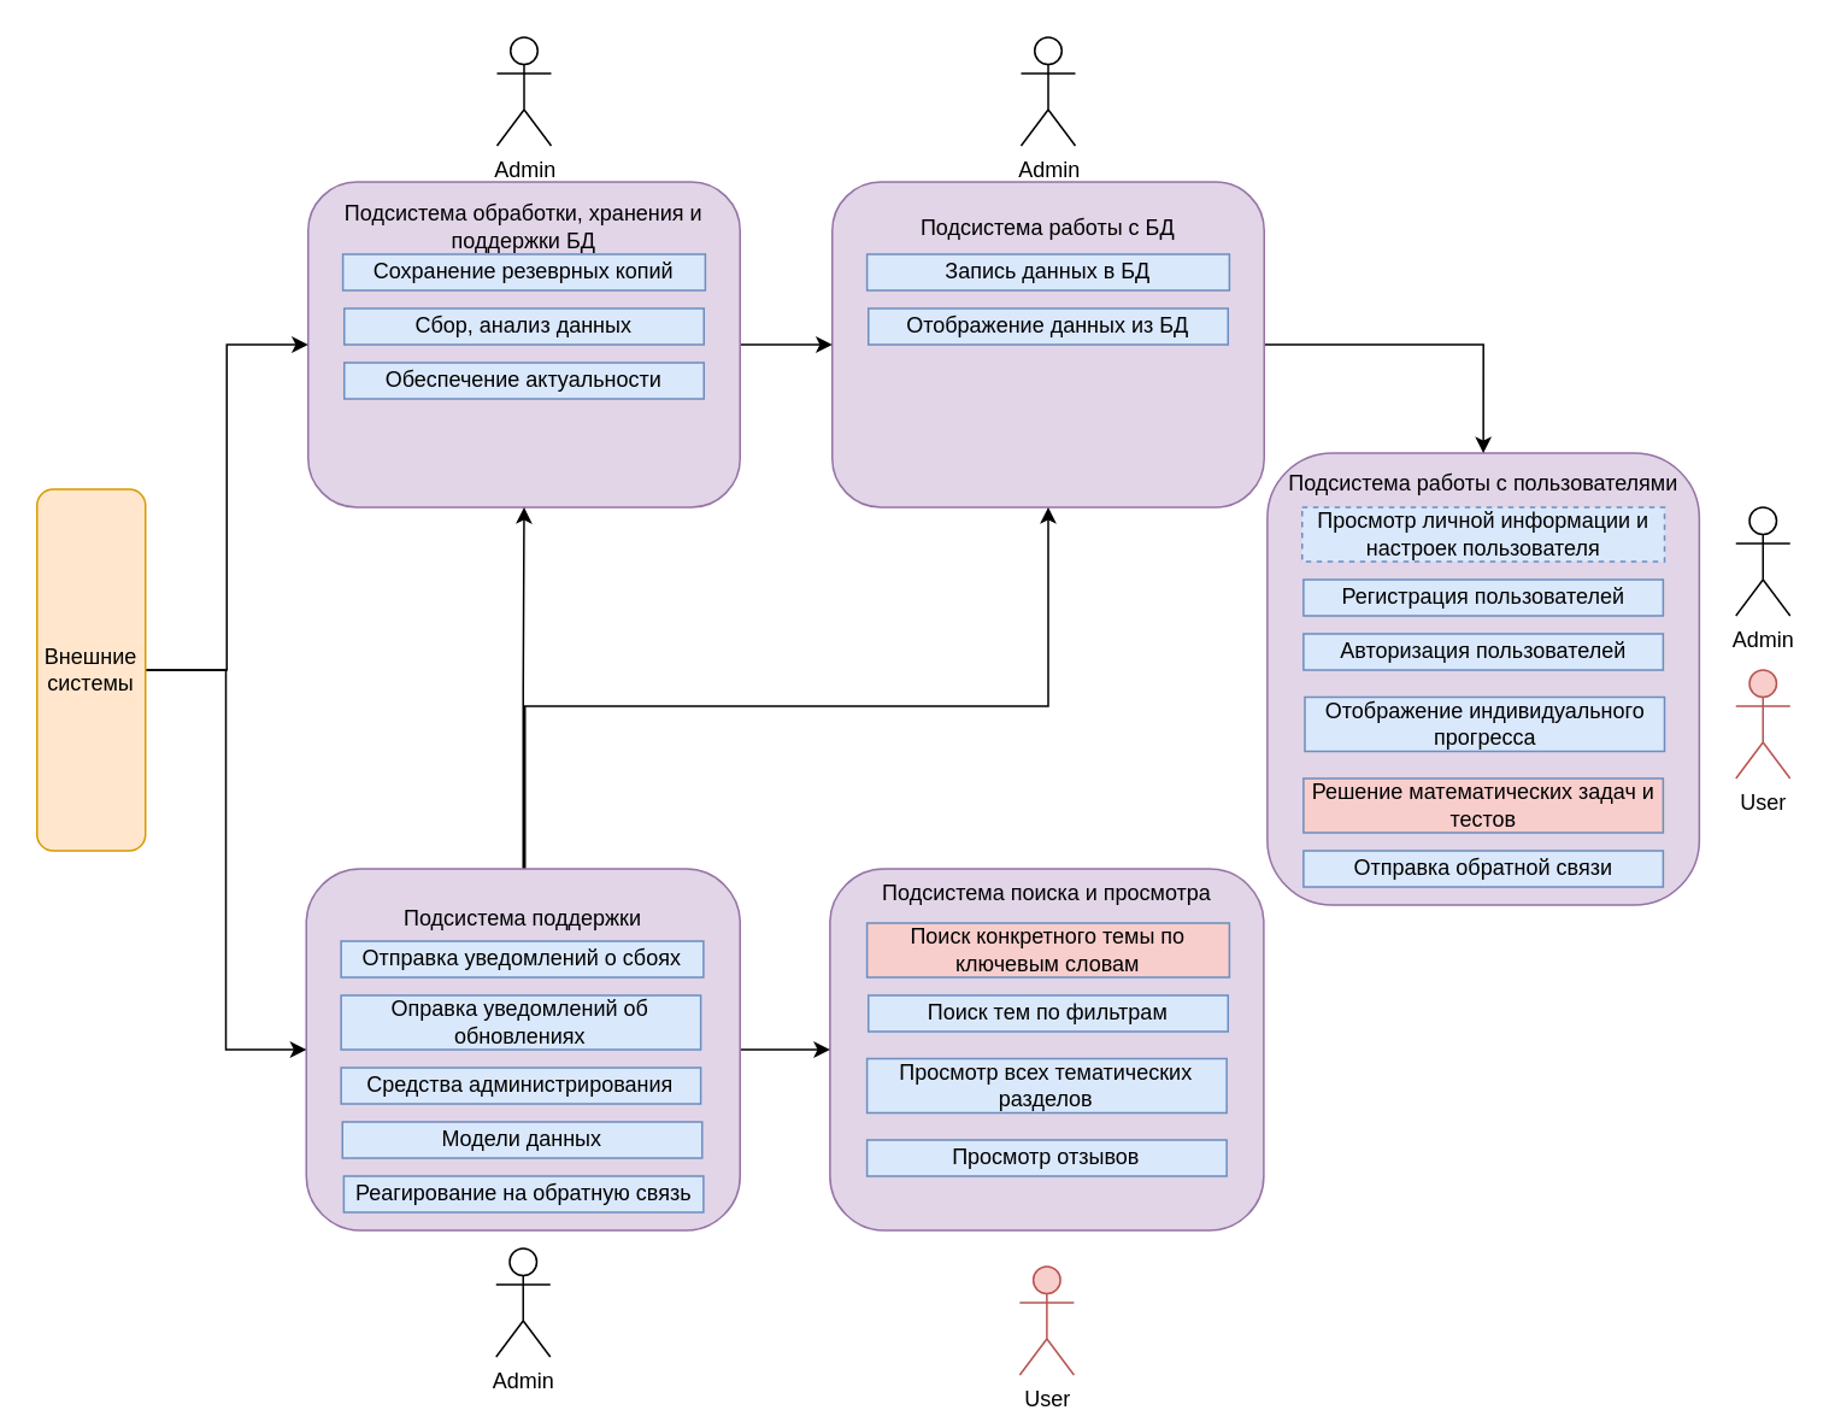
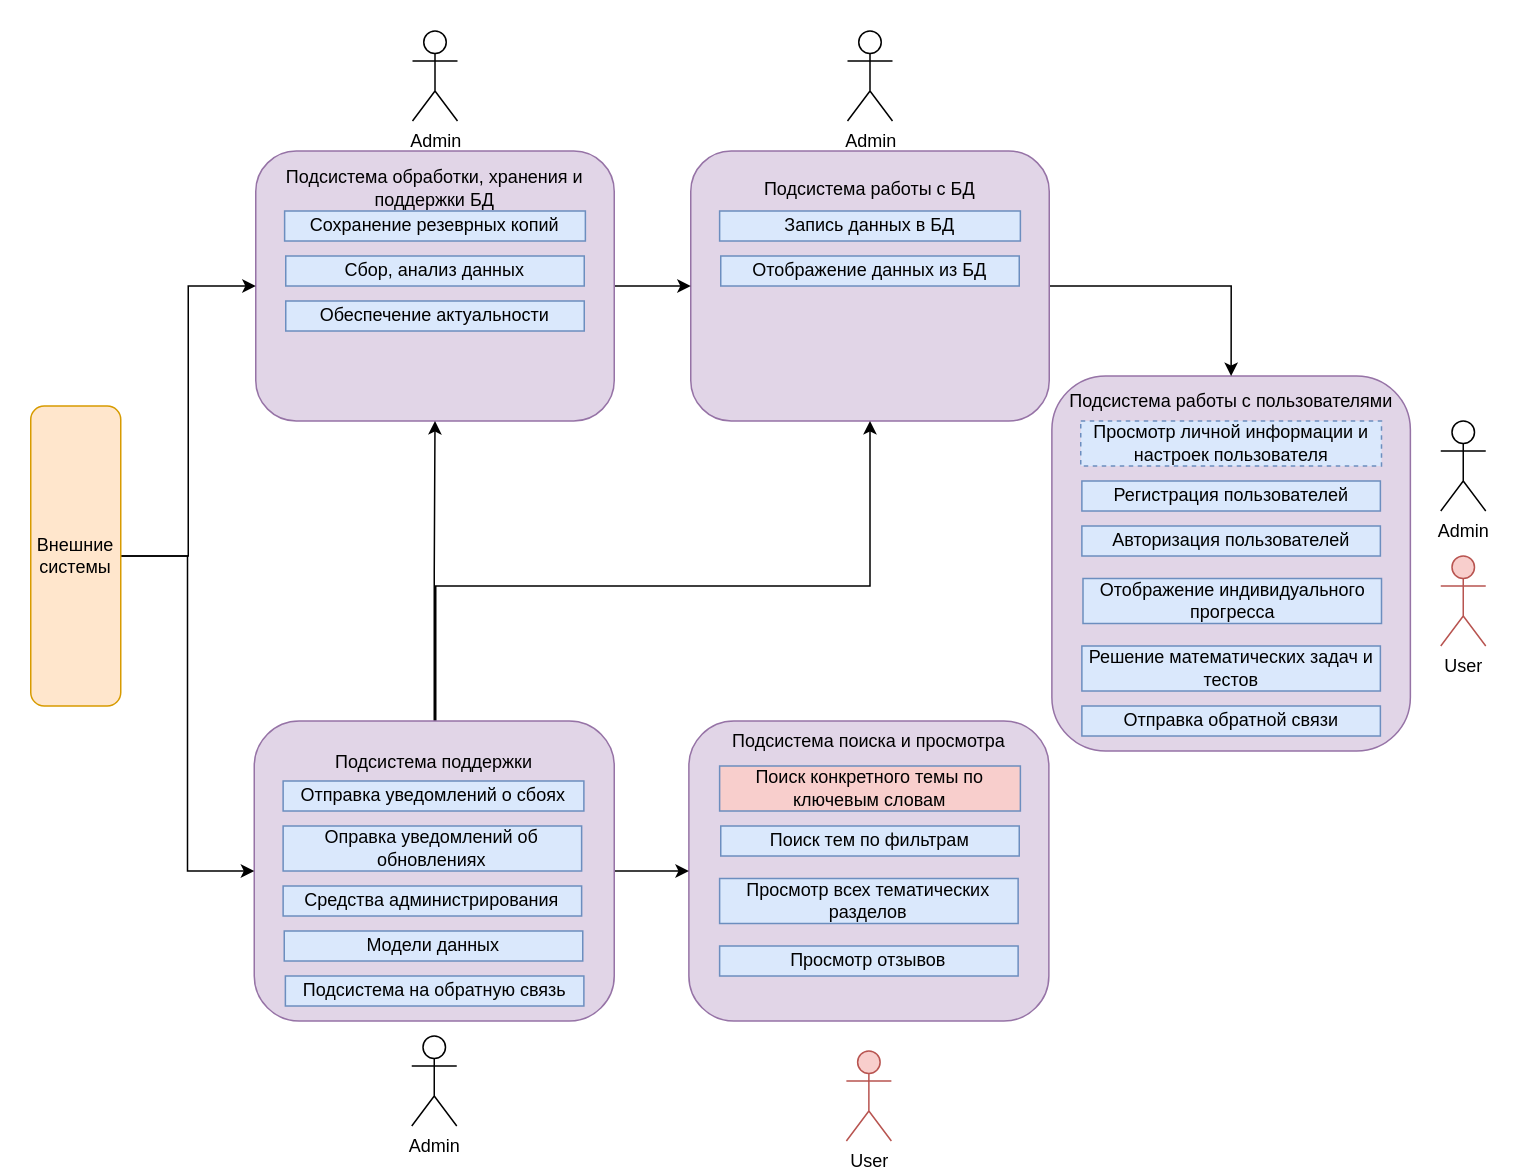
- <mxCell id="38" value="Решение математических задач и тестов" style="rounded=0;whiteSpace=wrap;html=1;fillColor=#f8cecc;strokeColor=#6c8ebf;" parent="1" vertex="1"><mxGeometry x="720.75" y="430" width="199" height="30" as="geometry" /></mxCell>
+ <mxCell id="38" value="Решение математических задач и тестов" style="rounded=0;whiteSpace=wrap;html=1;fillColor=#dae8fc;strokeColor=#6c8ebf;" parent="1" vertex="1"><mxGeometry x="720.75" y="430" width="199" height="30" as="geometry" /></mxCell>
- <mxCell id="33" value="Реагирование на обратную связь" style="rounded=0;whiteSpace=wrap;html=1;fillColor=#dae8fc;strokeColor=#6c8ebf;" parent="1" vertex="1"><mxGeometry x="189.75" y="650" width="199" height="20" as="geometry" /></mxCell>
+ <mxCell id="33" value="Подсистема на обратную связь" style="rounded=0;whiteSpace=wrap;html=1;fillColor=#dae8fc;strokeColor=#6c8ebf;" parent="1" vertex="1"><mxGeometry x="189.75" y="650" width="199" height="20" as="geometry" /></mxCell>
